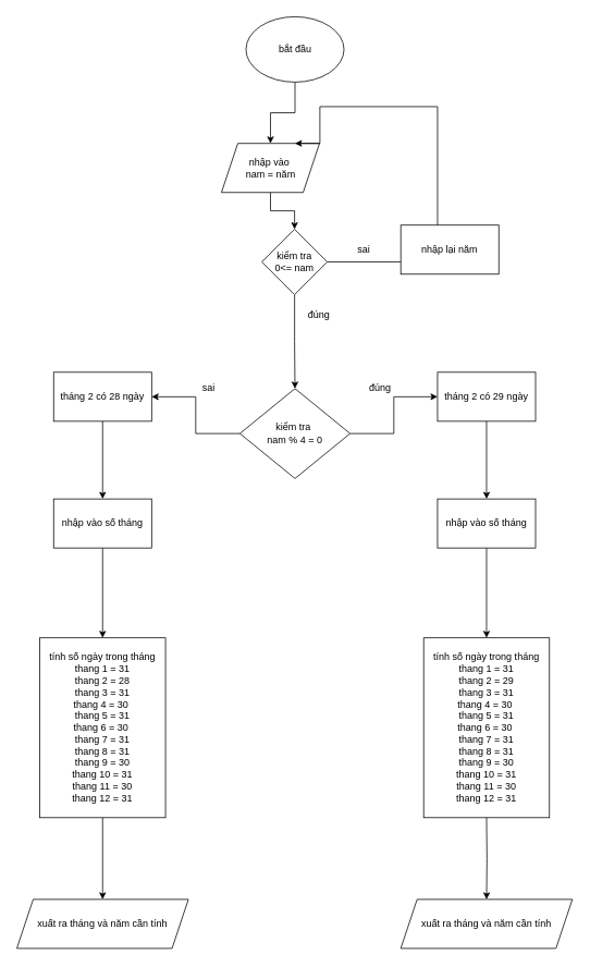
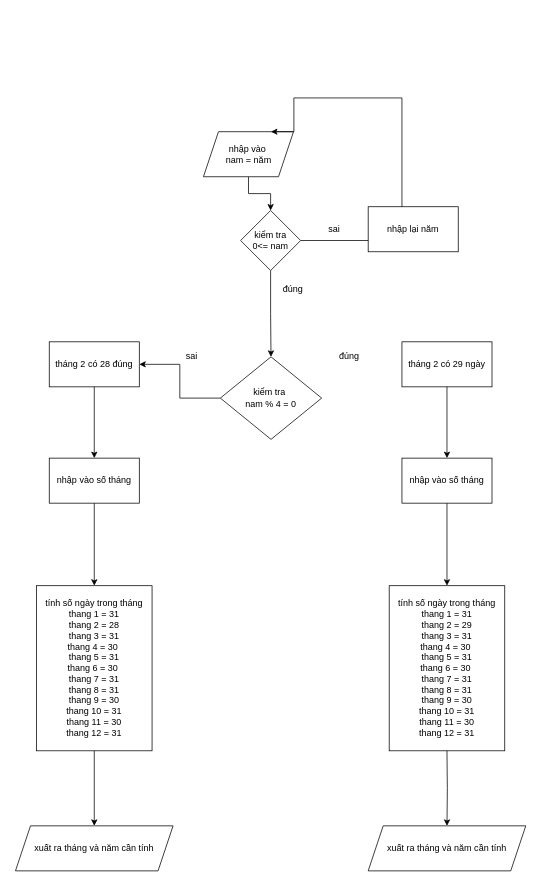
- <mxCell id="3" value="bắt đầu" style="ellipse;whiteSpace=wrap;html=1;" vertex="1" parent="1"><mxGeometry x="300.5" y="20" width="120" height="80" as="geometry" /></mxCell>
- <mxCell id="2" style="edgeStyle=orthogonalEdgeStyle;rounded=0;orthogonalLoop=1;jettySize=auto;html=1;entryX=0.5;entryY=0;entryDx=0;entryDy=0;" edge="1" parent="1" source="3" target="5"><mxGeometry relative="1" as="geometry" /></mxCell>
- <mxCell id="9" value="tháng 2 có 28 ngày" style="rounded=0;whiteSpace=wrap;html=1;" vertex="1" parent="1"><mxGeometry x="65" y="455" width="120" height="60" as="geometry" /></mxCell>
+ <mxCell id="9" value="tháng 2 có 28 đúng" style="rounded=0;whiteSpace=wrap;html=1;" vertex="1" parent="1"><mxGeometry x="65" y="455" width="120" height="60" as="geometry" /></mxCell>
- <mxCell id="7" style="edgeStyle=orthogonalEdgeStyle;rounded=0;orthogonalLoop=1;jettySize=auto;html=1;entryX=0;entryY=0.5;entryDx=0;entryDy=0;" edge="1" parent="1" source="8" target="10"><mxGeometry relative="1" as="geometry" /></mxCell>
